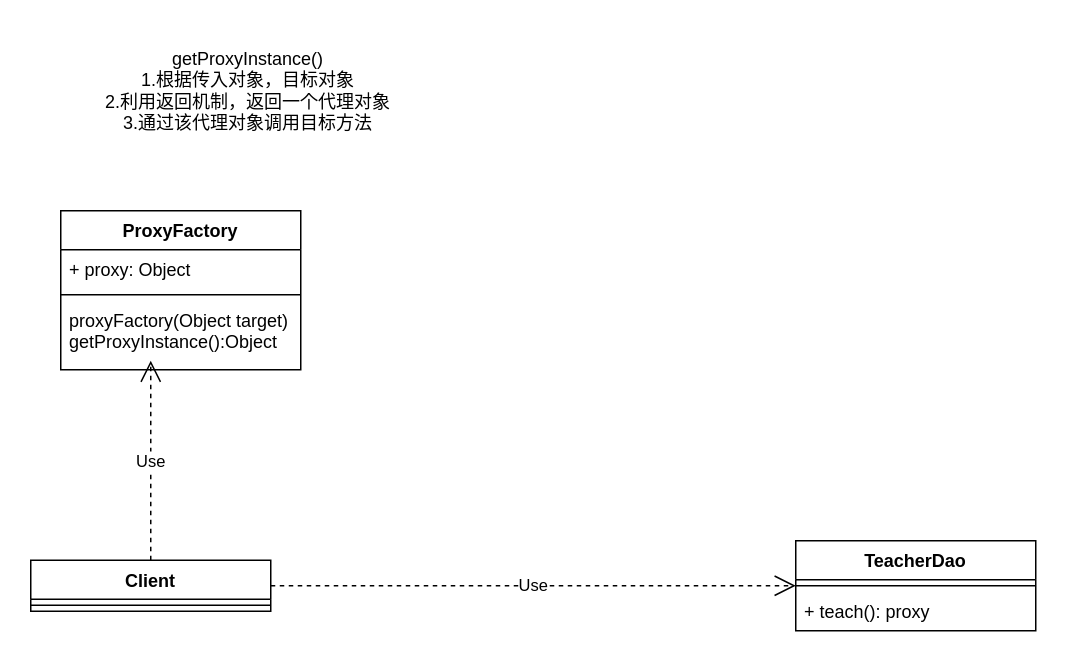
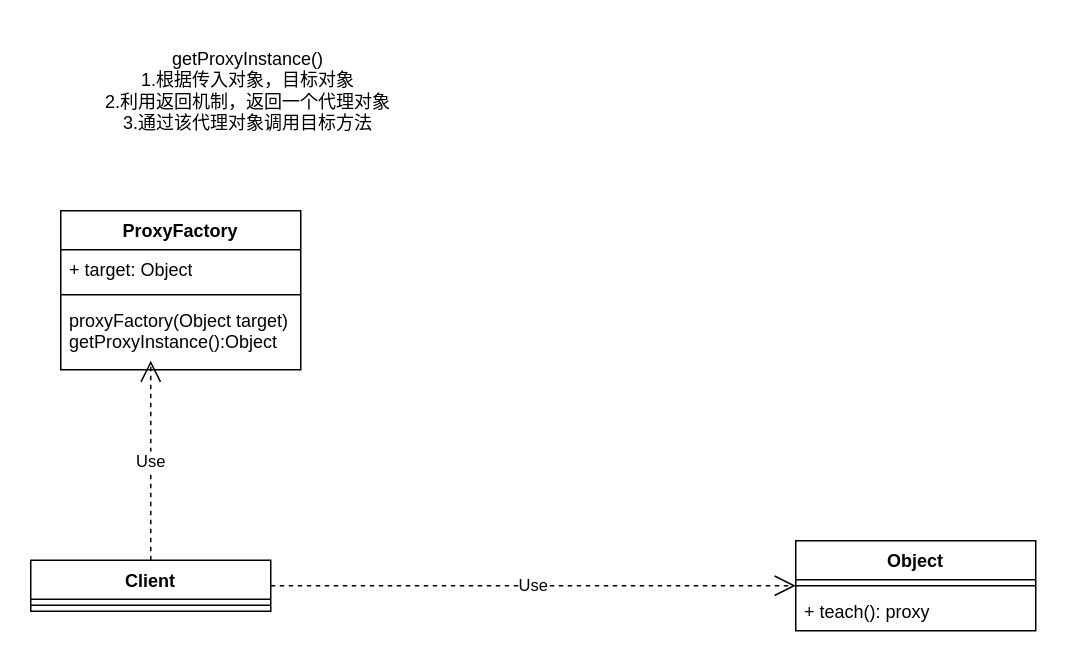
- <mxCell id="6" value="+ proxy: Object" style="text;strokeColor=none;fillColor=none;align=left;verticalAlign=top;spacingLeft=4;spacingRight=4;overflow=hidden;rotatable=0;points=[[0,0.5],[1,0.5]];portConstraint=eastwest;whiteSpace=wrap;html=1;" vertex="1" parent="5"><mxGeometry y="26" width="160" height="26" as="geometry" /></mxCell>
+ <mxCell id="6" value="+ target: Object" style="text;strokeColor=none;fillColor=none;align=left;verticalAlign=top;spacingLeft=4;spacingRight=4;overflow=hidden;rotatable=0;points=[[0,0.5],[1,0.5]];portConstraint=eastwest;whiteSpace=wrap;html=1;" vertex="1" parent="5"><mxGeometry y="26" width="160" height="26" as="geometry" /></mxCell>
- <mxCell id="2" value="TeacherDao" style="swimlane;fontStyle=1;align=center;verticalAlign=top;childLayout=stackLayout;horizontal=1;startSize=26;horizontalStack=0;resizeParent=1;resizeParentMax=0;resizeLast=0;collapsible=1;marginBottom=0;whiteSpace=wrap;html=1;" vertex="1" parent="1"><mxGeometry x="530" y="360" width="160" height="60" as="geometry" /></mxCell>
+ <mxCell id="2" value="Object" style="swimlane;fontStyle=1;align=center;verticalAlign=top;childLayout=stackLayout;horizontal=1;startSize=26;horizontalStack=0;resizeParent=1;resizeParentMax=0;resizeLast=0;collapsible=1;marginBottom=0;whiteSpace=wrap;html=1;" vertex="1" parent="1"><mxGeometry x="530" y="360" width="160" height="60" as="geometry" /></mxCell>
